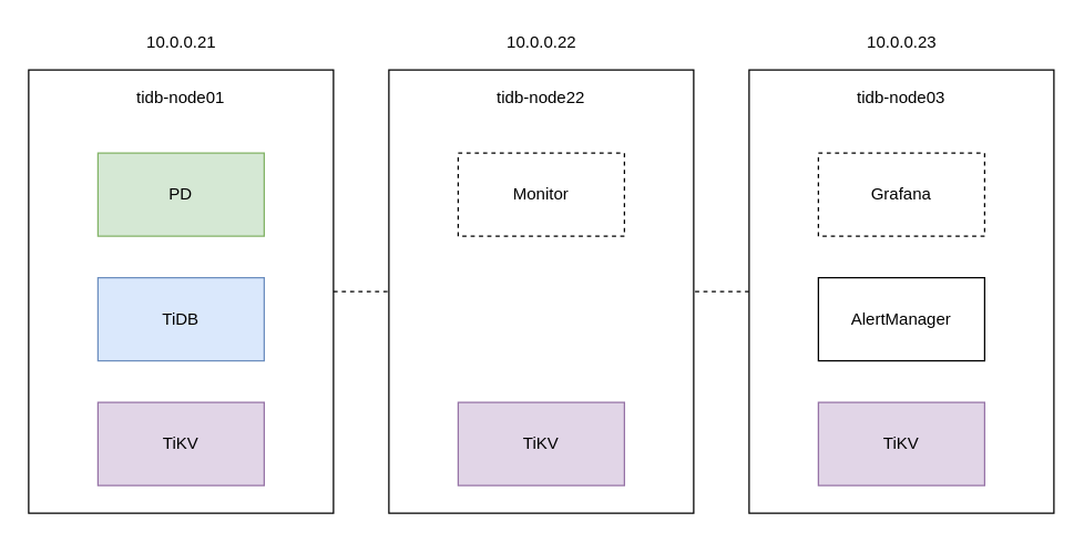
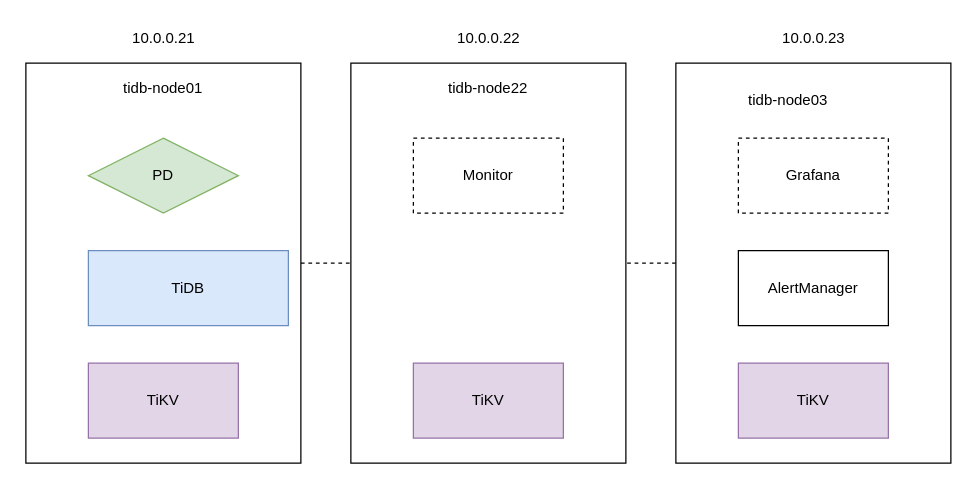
- <mxCell id="15" value="tidb-node03" style="text;html=1;strokeColor=none;fillColor=none;align=center;verticalAlign=middle;whiteSpace=wrap;rounded=0;" parent="1" vertex="1"><mxGeometry x="600" y="60" width="100" height="20" as="geometry" /></mxCell>
+ <mxCell id="15" value="tidb-node03" style="text;html=1;strokeColor=none;fillColor=none;align=center;verticalAlign=middle;whiteSpace=wrap;rounded=0;" parent="1" vertex="1"><mxGeometry x="580" y="70" width="100" height="20" as="geometry" /></mxCell>
- <mxCell id="6" value="PD" style="rounded=0;whiteSpace=wrap;html=1;fillColor=#d5e8d4;strokeColor=#82b366;" parent="1" vertex="1"><mxGeometry x="70" y="110" width="120" height="60" as="geometry" /></mxCell>
+ <mxCell id="6" value="PD" style="rhombus;whiteSpace=wrap;html=1;fillColor=#d5e8d4;strokeColor=#82b366;" parent="1" vertex="1"><mxGeometry x="70" y="110" width="120" height="60" as="geometry" /></mxCell>
- <mxCell id="4" value="TiDB" style="rounded=0;whiteSpace=wrap;html=1;fillColor=#dae8fc;strokeColor=#6c8ebf;" parent="1" vertex="1"><mxGeometry x="70" y="200" width="120" height="60" as="geometry" /></mxCell>
+ <mxCell id="4" value="TiDB" style="rounded=0;whiteSpace=wrap;html=1;fillColor=#dae8fc;strokeColor=#6c8ebf;" parent="1" vertex="1"><mxGeometry x="70" y="200" width="160" height="60" as="geometry" /></mxCell>
